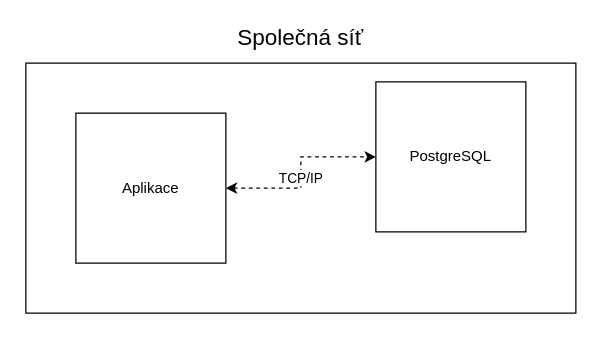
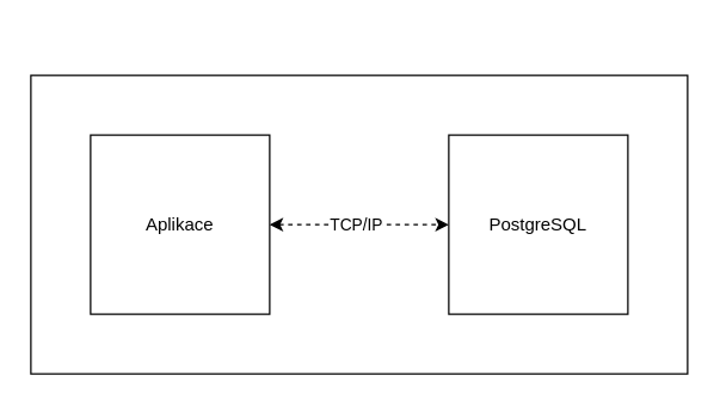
- <mxCell id="7" value="&lt;font size=&quot;4&quot;&gt;Společná síť&lt;/font&gt;" style="text;html=1;strokeColor=none;fillColor=none;align=center;verticalAlign=middle;whiteSpace=wrap;rounded=0;" vertex="1" parent="1"><mxGeometry x="150" y="20" width="180" height="20" as="geometry" /></mxCell>
- <mxCell id="6" value="PostgreSQL" style="rounded=0;whiteSpace=wrap;html=1;" vertex="1" parent="1"><mxGeometry x="300" y="65" width="120" height="120" as="geometry" /></mxCell>
+ <mxCell id="6" value="PostgreSQL" style="rounded=0;whiteSpace=wrap;html=1;" vertex="1" parent="1"><mxGeometry x="300" y="90" width="120" height="120" as="geometry" /></mxCell>
